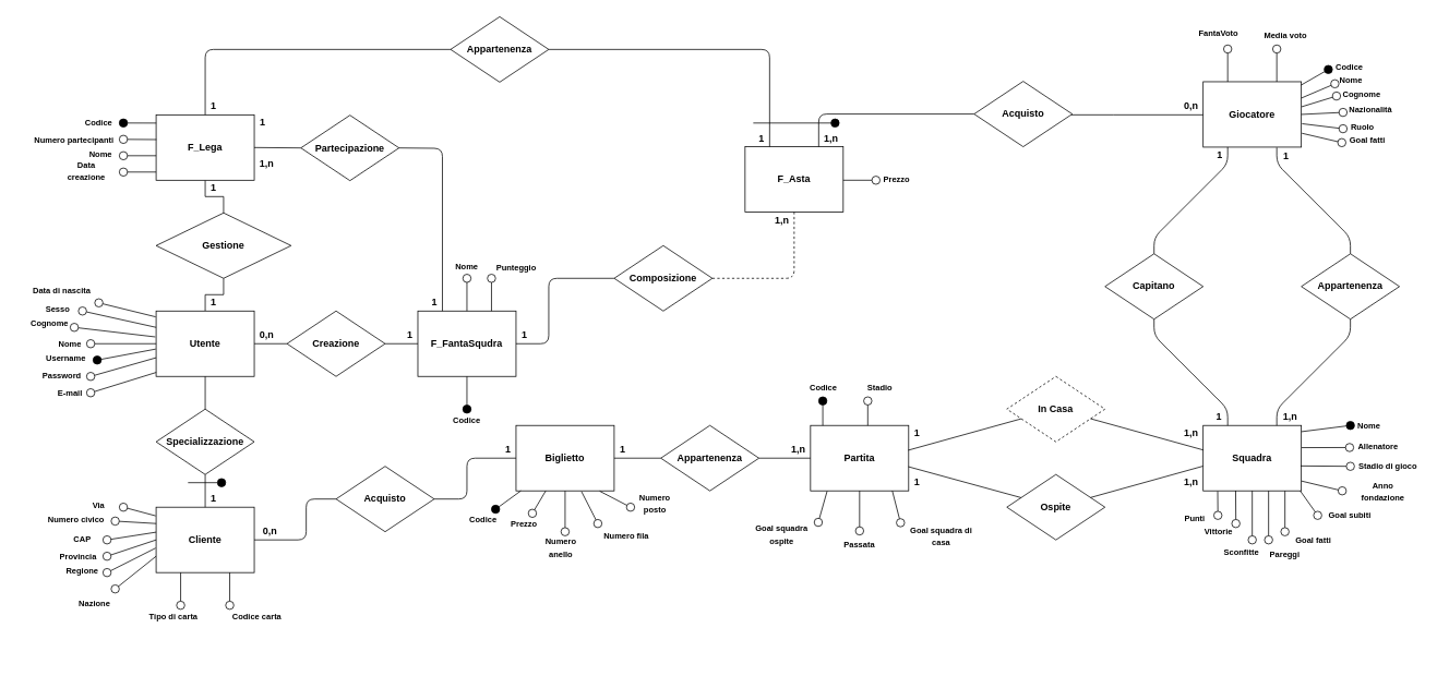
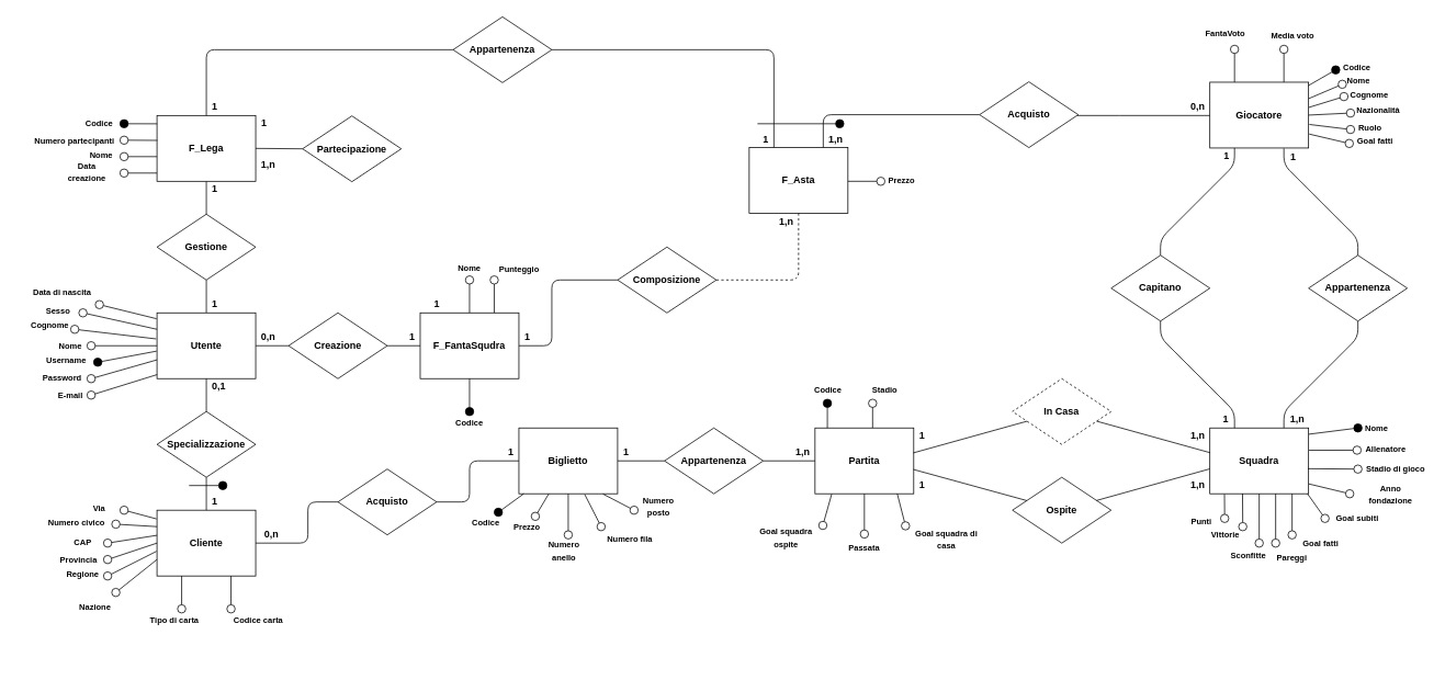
- <mxCell id="176" value="" style="endArrow=none;html=1;exitX=1;exitY=0.5;exitDx=0;exitDy=0;entryX=0.25;entryY=0;entryDx=0;entryDy=0;" parent="1" source="133" target="108" edge="1"><mxGeometry width="50" height="50" relative="1" as="geometry"><mxPoint x="560" y="180" as="sourcePoint" /><mxPoint x="610" y="130" as="targetPoint" /><Array as="points"><mxPoint x="540" y="181" /></Array></mxGeometry></mxCell>
- <mxCell id="103" value="Gestione" style="rhombus;whiteSpace=wrap;html=1;fontStyle=1" parent="1" vertex="1"><mxGeometry x="190" y="260" width="165" height="80" as="geometry" /></mxCell>
+ <mxCell id="103" value="Gestione" style="rhombus;whiteSpace=wrap;html=1;fontStyle=1" parent="1" vertex="1"><mxGeometry x="190" y="260" width="120" height="80" as="geometry" /></mxCell>
+ <mxCell id="156" value="0,1" style="text;html=1;align=center;verticalAlign=middle;resizable=0;points=[];;autosize=1;fontStyle=1" parent="1" vertex="1"><mxGeometry x="250" y="460" width="30" height="20" as="geometry" /></mxCell>
